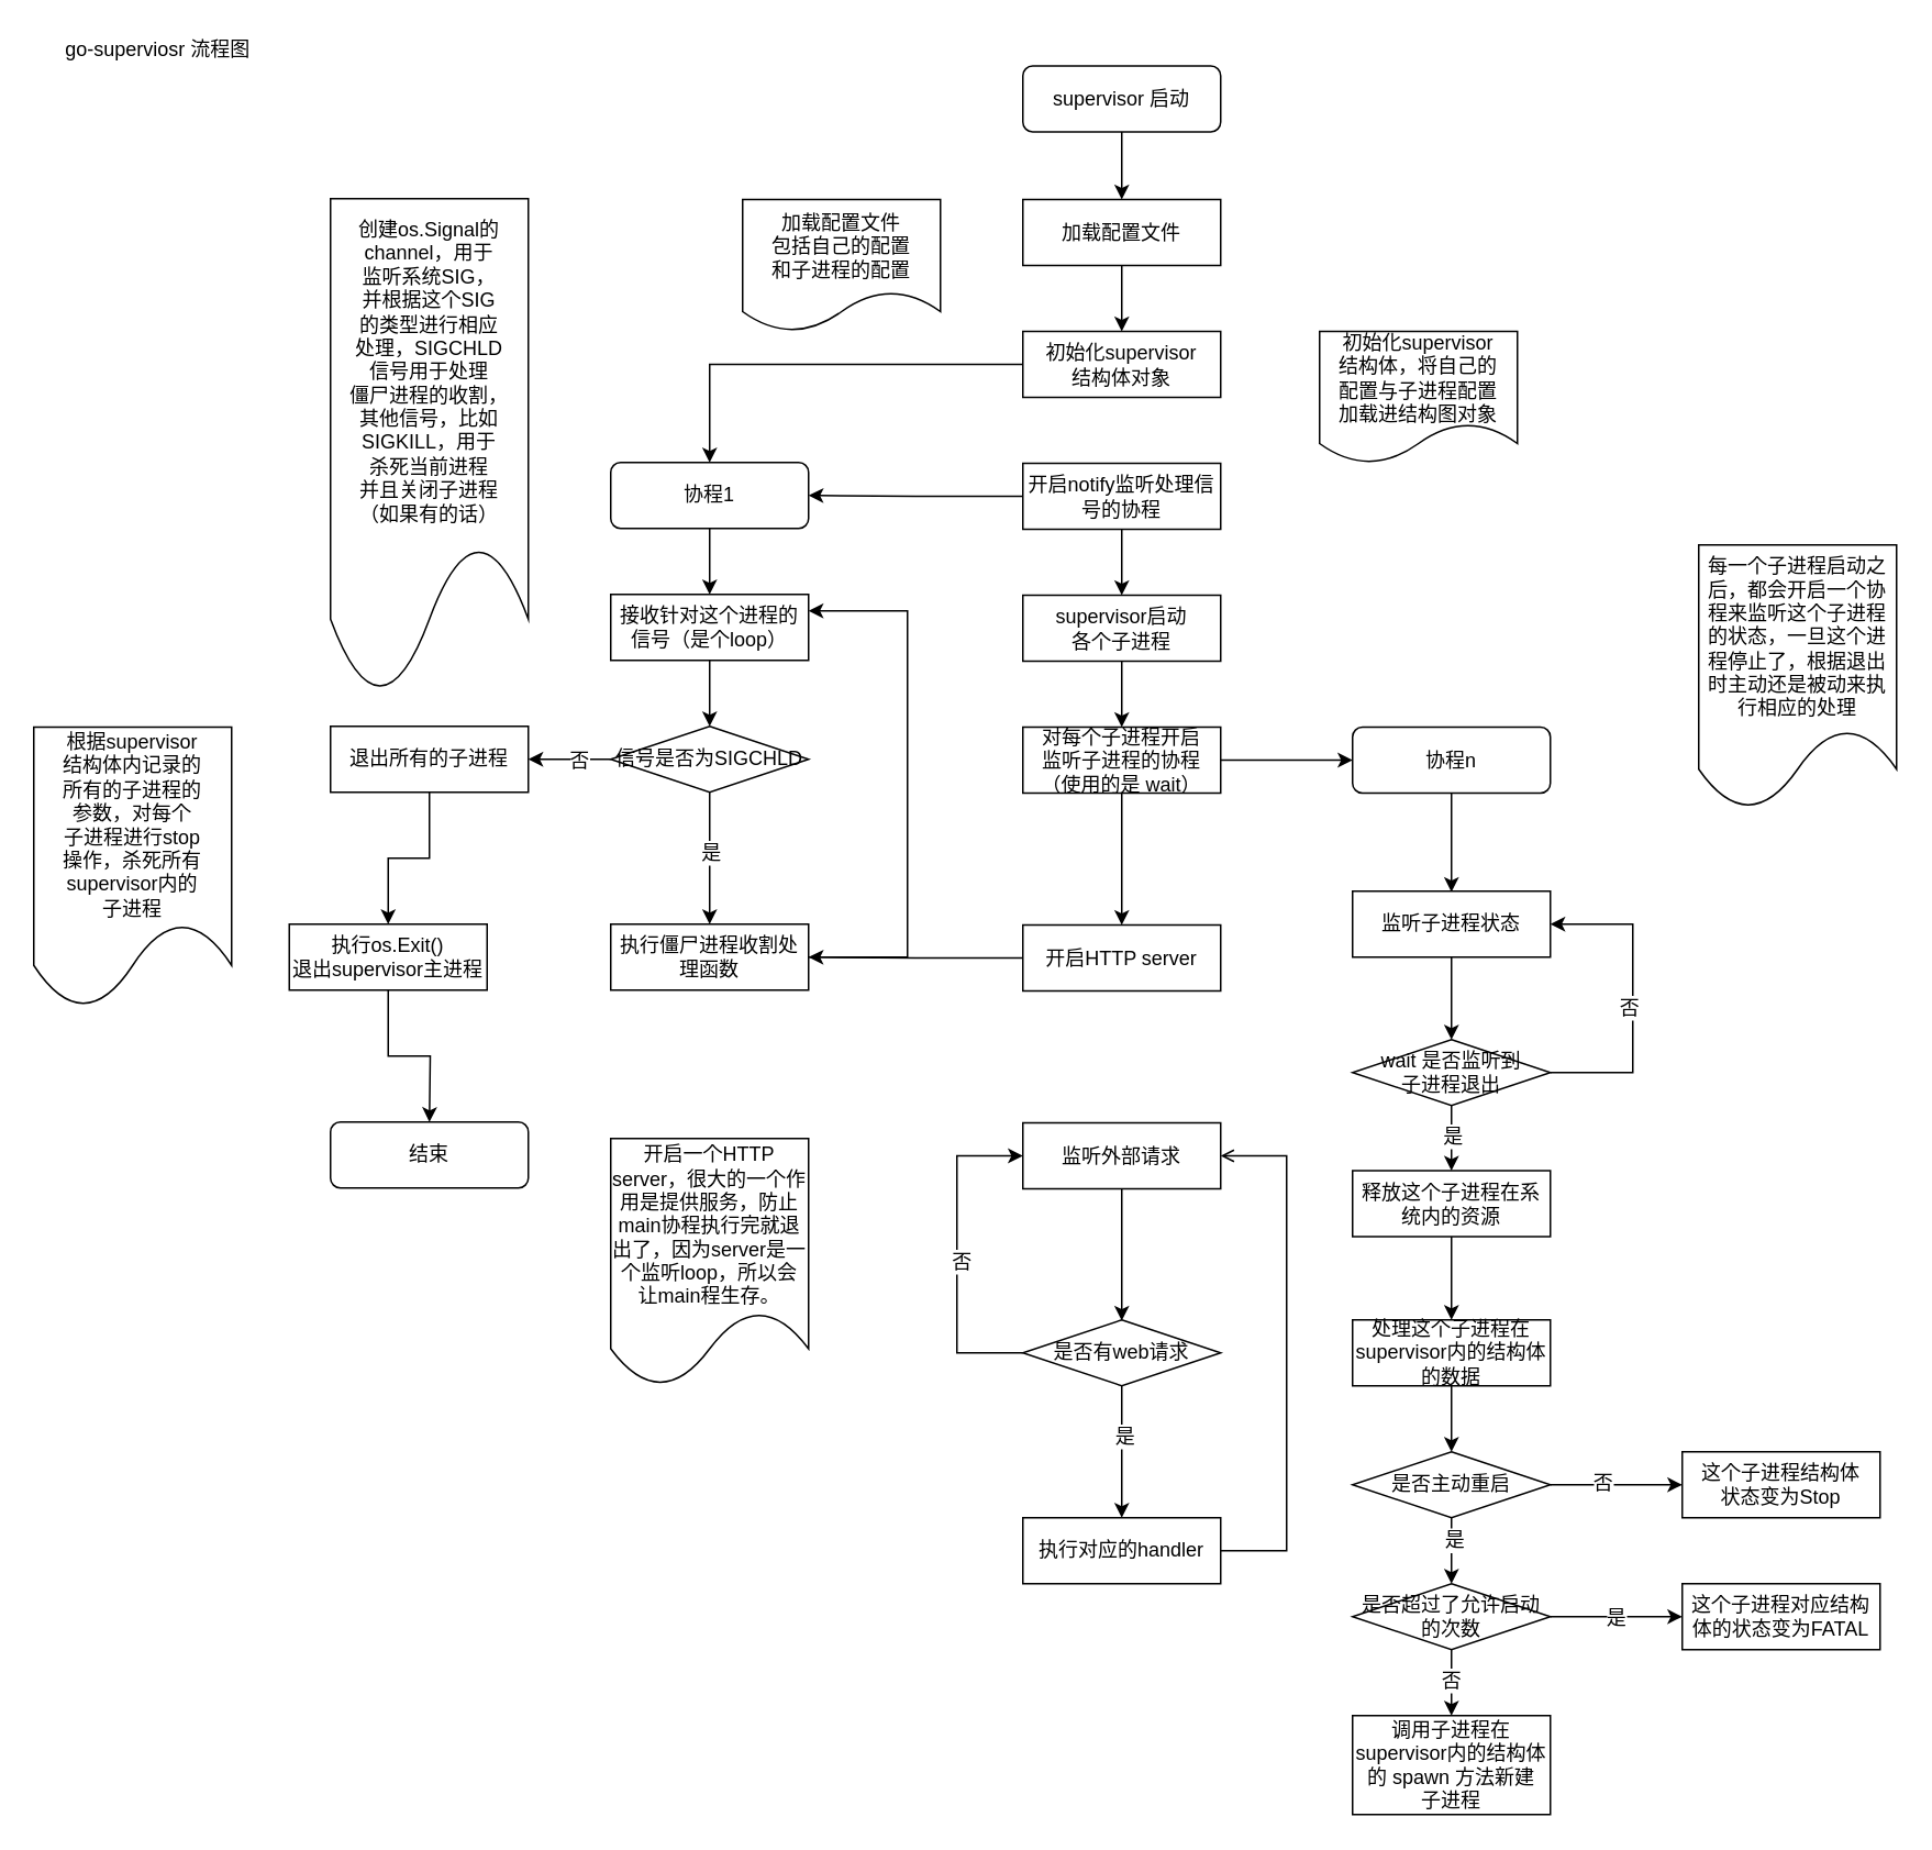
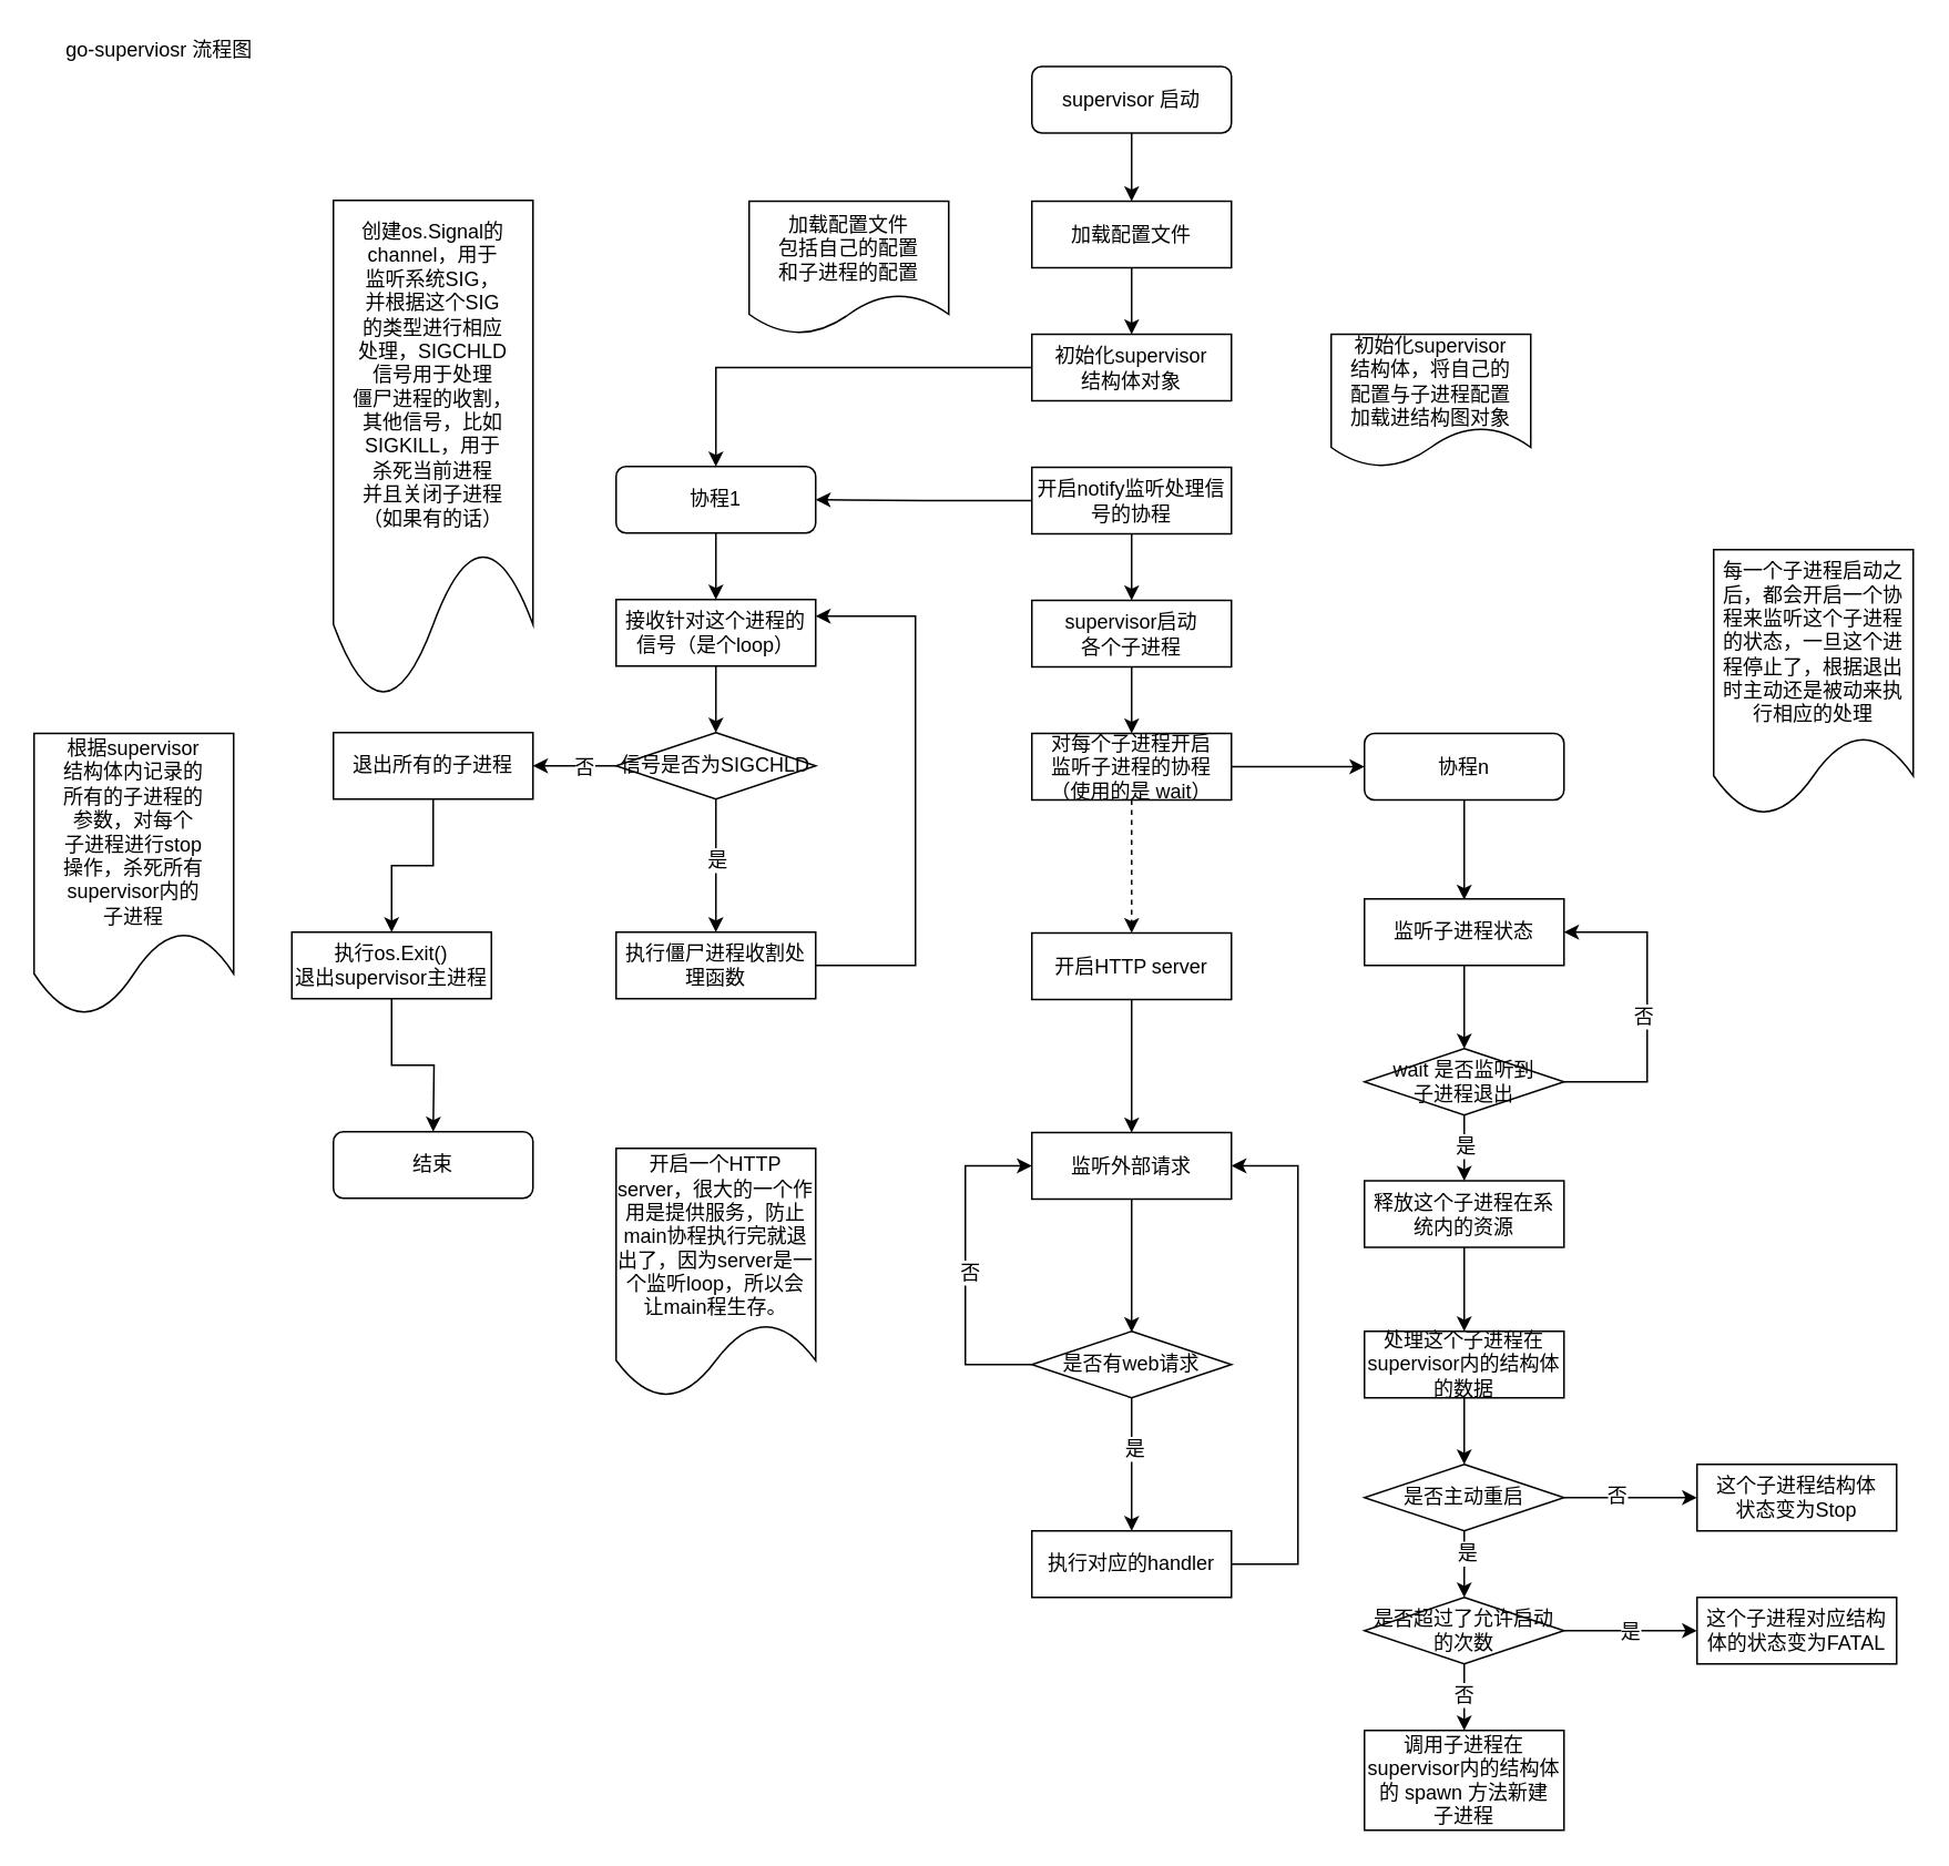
- <mxCell id="15" value="" style="edgeStyle=orthogonalEdgeStyle;rounded=0;orthogonalLoop=1;jettySize=auto;html=1;" parent="1" source="16" target="18" edge="1"><mxGeometry relative="1" as="geometry" /></mxCell>
+ <mxCell id="15" value="" style="edgeStyle=orthogonalEdgeStyle;rounded=0;orthogonalLoop=1;jettySize=auto;html=1;dashed=1;" parent="1" source="16" target="18" edge="1"><mxGeometry relative="1" as="geometry" /></mxCell>
- <mxCell id="17" value="" style="edgeStyle=orthogonalEdgeStyle;rounded=0;orthogonalLoop=1;jettySize=auto;html=1;" edge="1" parent="1" source="18" target="53"><mxGeometry relative="1" as="geometry" /></mxCell>
+ <mxCell id="17" value="" style="edgeStyle=orthogonalEdgeStyle;rounded=0;orthogonalLoop=1;jettySize=auto;html=1;" edge="1" parent="1" source="18" target="20"><mxGeometry relative="1" as="geometry" /></mxCell>
- <mxCell id="74" value="" style="edgeStyle=orthogonalEdgeStyle;rounded=0;orthogonalLoop=1;jettySize=auto;html=1;entryX=1;entryY=0.5;entryDx=0;entryDy=0;endArrow=open;" edge="1" parent="1" source="75" target="20"><mxGeometry relative="1" as="geometry"><mxPoint x="820" y="940" as="targetPoint" /><Array as="points"><mxPoint x="780" y="940" /><mxPoint x="780" y="700" /></Array></mxGeometry></mxCell>
+ <mxCell id="74" value="" style="edgeStyle=orthogonalEdgeStyle;rounded=0;orthogonalLoop=1;jettySize=auto;html=1;entryX=1;entryY=0.5;entryDx=0;entryDy=0;" edge="1" parent="1" source="75" target="20"><mxGeometry relative="1" as="geometry"><mxPoint x="820" y="940" as="targetPoint" /><Array as="points"><mxPoint x="780" y="940" /><mxPoint x="780" y="700" /></Array></mxGeometry></mxCell>
